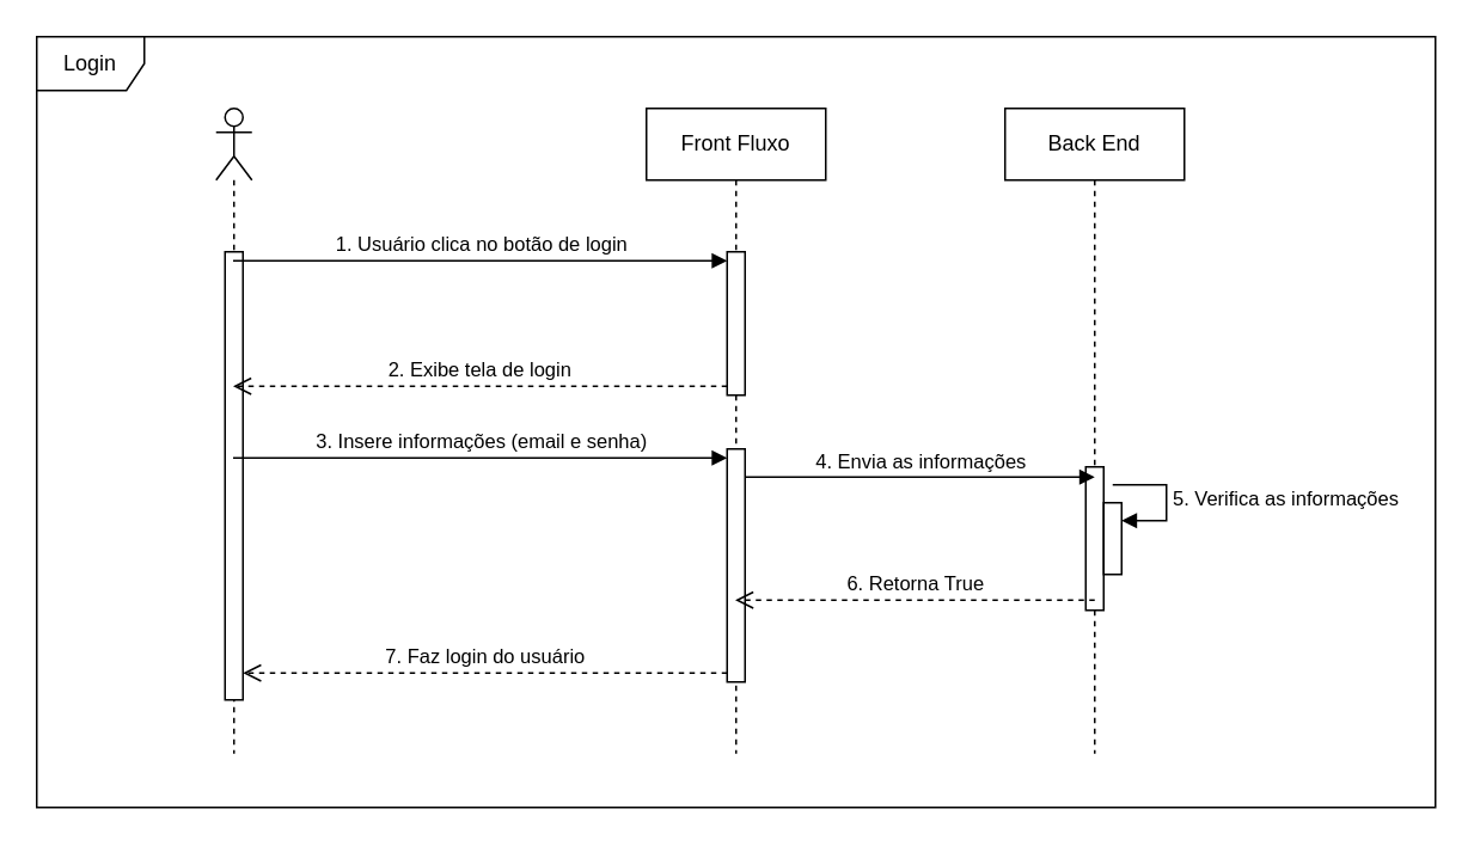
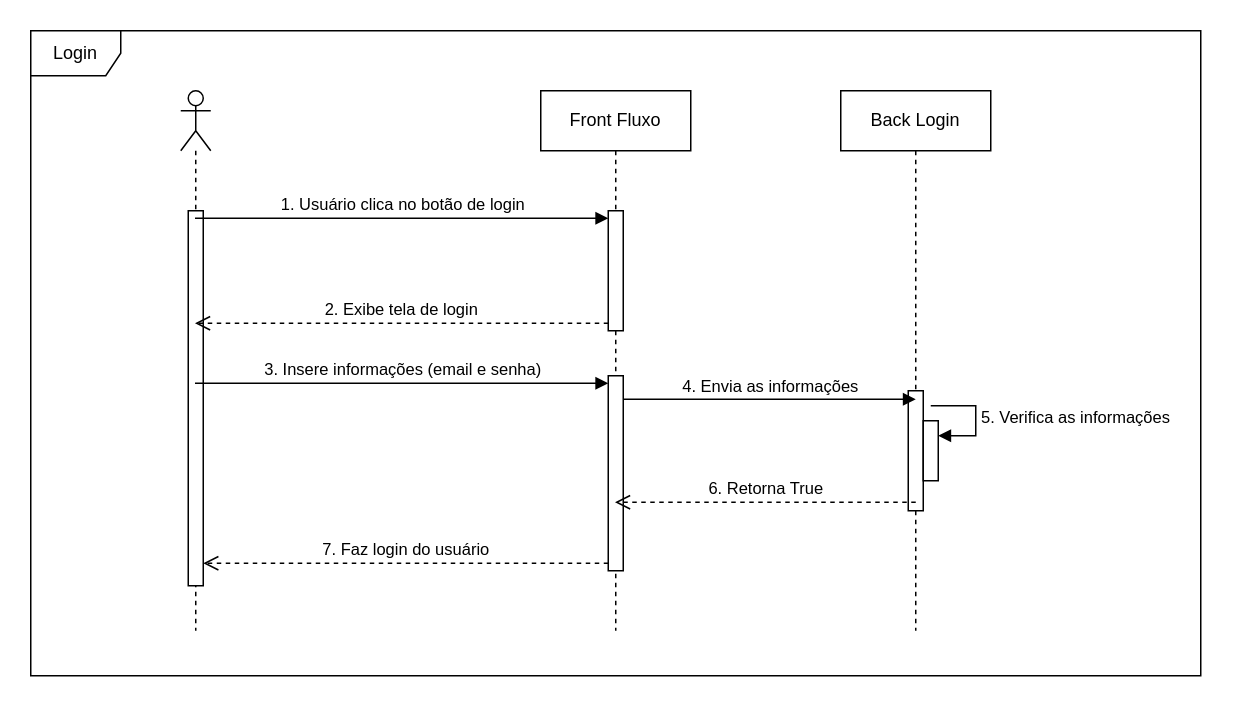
- <mxCell id="8" value="Back End" style="shape=umlLifeline;perimeter=lifelinePerimeter;whiteSpace=wrap;html=1;container=1;dropTarget=0;collapsible=0;recursiveResize=0;outlineConnect=0;portConstraint=eastwest;newEdgeStyle={&quot;curved&quot;:0,&quot;rounded&quot;:0};" vertex="1" parent="1"><mxGeometry x="560" y="60" width="100" height="360" as="geometry" /></mxCell>
+ <mxCell id="8" value="Back Login" style="shape=umlLifeline;perimeter=lifelinePerimeter;whiteSpace=wrap;html=1;container=1;dropTarget=0;collapsible=0;recursiveResize=0;outlineConnect=0;portConstraint=eastwest;newEdgeStyle={&quot;curved&quot;:0,&quot;rounded&quot;:0};" vertex="1" parent="1"><mxGeometry x="560" y="60" width="100" height="360" as="geometry" /></mxCell>
